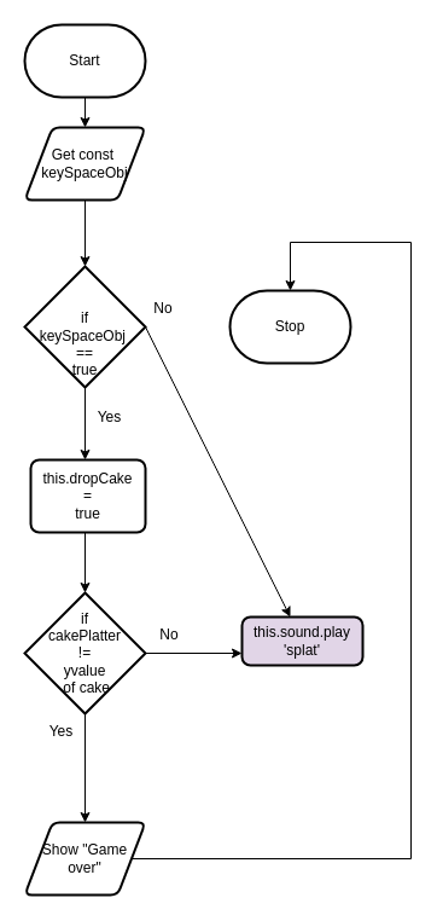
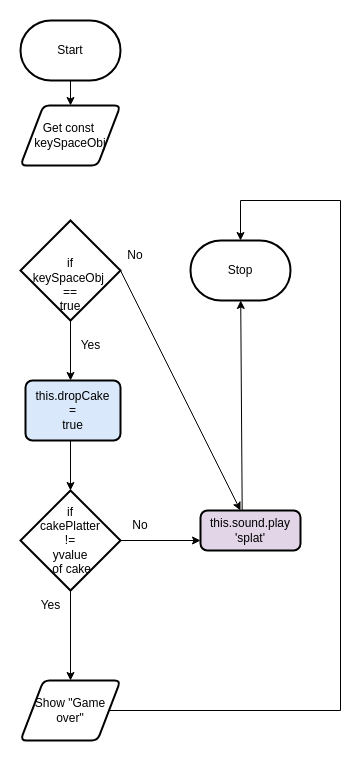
- <mxCell id="5" style="edgeStyle=none;html=1;entryX=0.5;entryY=0;entryDx=0;entryDy=0;entryPerimeter=0;" parent="1" source="6" target="9" edge="1"><mxGeometry relative="1" as="geometry"><mxPoint x="80" y="220" as="targetPoint" /></mxGeometry></mxCell>
+ <mxCell id="21" style="edgeStyle=none;html=1;exitX=0.417;exitY=-0.002;exitDx=0;exitDy=0;exitPerimeter=0;" edge="1" parent="1" source="22" target="4"><mxGeometry relative="1" as="geometry"><mxPoint x="240" y="510" as="sourcePoint" /></mxGeometry></mxCell>
- <mxCell id="14" value="this.dropCake&lt;br&gt;=&lt;br&gt;true" style="rounded=1;whiteSpace=wrap;html=1;absoluteArcSize=1;arcSize=14;strokeWidth=2;" parent="1" vertex="1"><mxGeometry x="25" y="380" width="95" height="60" as="geometry" /></mxCell>
+ <mxCell id="14" value="this.dropCake&lt;br&gt;=&lt;br&gt;true" style="rounded=1;whiteSpace=wrap;html=1;absoluteArcSize=1;arcSize=14;strokeWidth=2;fillColor=#dae8fc;" parent="1" vertex="1"><mxGeometry x="25" y="380" width="95" height="60" as="geometry" /></mxCell>
